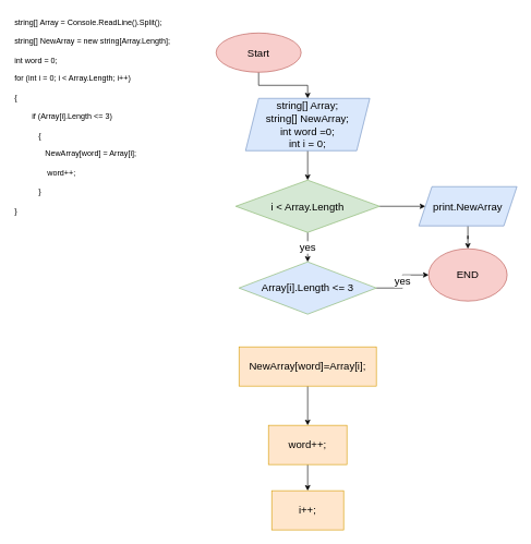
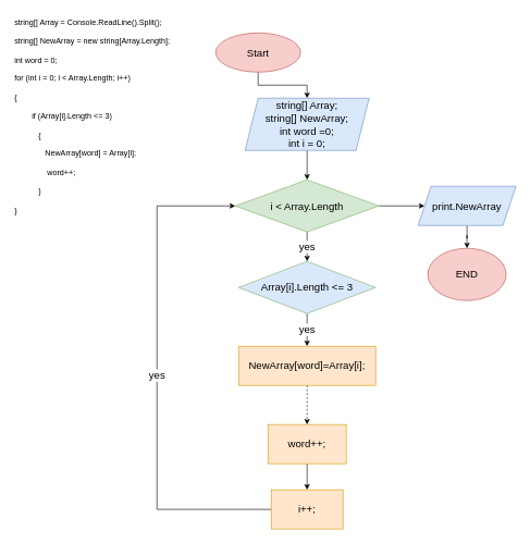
- <mxCell id="10" value="yes" style="edgeStyle=orthogonalEdgeStyle;rounded=0;orthogonalLoop=1;jettySize=auto;html=1;fontSize=16;" edge="1" parent="1" source="11" target="20"><mxGeometry relative="1" as="geometry" /></mxCell>
+ <mxCell id="10" value="yes" style="edgeStyle=orthogonalEdgeStyle;rounded=0;orthogonalLoop=1;jettySize=auto;html=1;entryX=0.5;entryY=0;entryDx=0;entryDy=0;fontSize=16;" edge="1" parent="1" source="11" target="13"><mxGeometry relative="1" as="geometry" /></mxCell>
+ <mxCell id="16" value="yes" style="edgeStyle=orthogonalEdgeStyle;rounded=0;orthogonalLoop=1;jettySize=auto;html=1;entryX=0;entryY=0.5;entryDx=0;entryDy=0;fontSize=16;" edge="1" parent="1" source="17" target="9"><mxGeometry relative="1" as="geometry"><Array as="points"><mxPoint x="240" y="780" /><mxPoint x="240" y="315" /></Array></mxGeometry></mxCell>
- <mxCell id="12" style="edgeStyle=orthogonalEdgeStyle;rounded=0;orthogonalLoop=1;jettySize=auto;html=1;entryX=0.5;entryY=0;entryDx=0;entryDy=0;fontSize=16;" edge="1" parent="1" source="13" target="15"><mxGeometry relative="1" as="geometry" /></mxCell>
+ <mxCell id="12" style="edgeStyle=orthogonalEdgeStyle;rounded=0;orthogonalLoop=1;jettySize=auto;html=1;entryX=0.5;entryY=0;entryDx=0;entryDy=0;fontSize=16;dashed=1;" edge="1" parent="1" source="13" target="15"><mxGeometry relative="1" as="geometry" /></mxCell>
